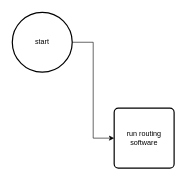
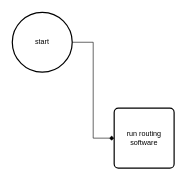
- <mxCell id="3" style="edgeStyle=orthogonalEdgeStyle;rounded=0;orthogonalLoop=1;jettySize=auto;html=1;entryX=0;entryY=0.5;entryDx=0;entryDy=0;" edge="1" parent="1" source="4" target="2"><mxGeometry relative="1" as="geometry" /></mxCell>
+ <mxCell id="3" style="edgeStyle=orthogonalEdgeStyle;rounded=0;orthogonalLoop=1;jettySize=auto;html=1;entryX=0;entryY=0.5;entryDx=0;entryDy=0;endArrow=diamond;" edge="1" parent="1" source="4" target="2"><mxGeometry relative="1" as="geometry" /></mxCell>
